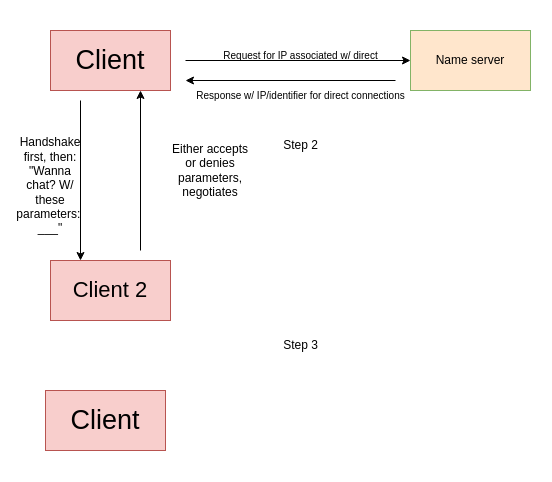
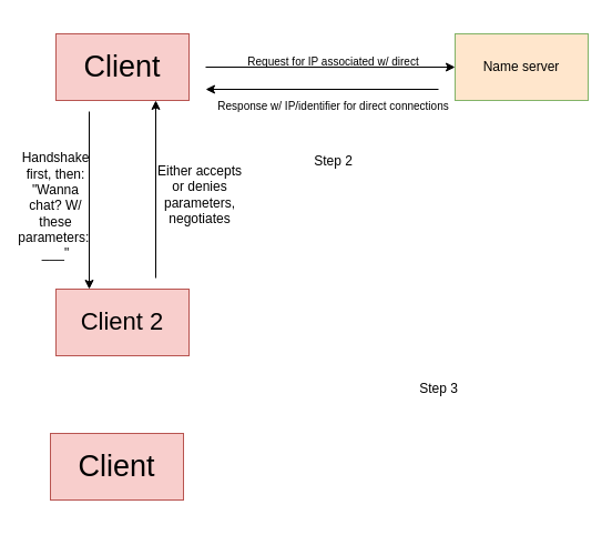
- <mxCell id="14" value="Either accepts or denies parameters, negotiates" style="text;strokeColor=none;align=center;fillColor=none;html=1;verticalAlign=middle;whiteSpace=wrap;rounded=0;" vertex="1" parent="1"><mxGeometry x="170" y="125" width="80" height="90" as="geometry" /></mxCell>
+ <mxCell id="14" value="Either accepts or denies parameters, negotiates" style="text;strokeColor=none;align=center;fillColor=none;html=1;verticalAlign=middle;whiteSpace=wrap;rounded=0;" vertex="1" parent="1"><mxGeometry x="140" y="130" width="80" height="90" as="geometry" /></mxCell>
- <mxCell id="15" value="Step 3" style="text;html=1;align=center;verticalAlign=middle;resizable=0;points=[];autosize=1;strokeColor=none;fillColor=none;" vertex="1" parent="1"><mxGeometry x="270" y="330" width="60" height="30" as="geometry" /></mxCell>
+ <mxCell id="15" value="Step 3" style="text;html=1;align=center;verticalAlign=middle;resizable=0;points=[];autosize=1;strokeColor=none;fillColor=none;" vertex="1" parent="1"><mxGeometry x="365" y="335" width="60" height="30" as="geometry" /></mxCell>
